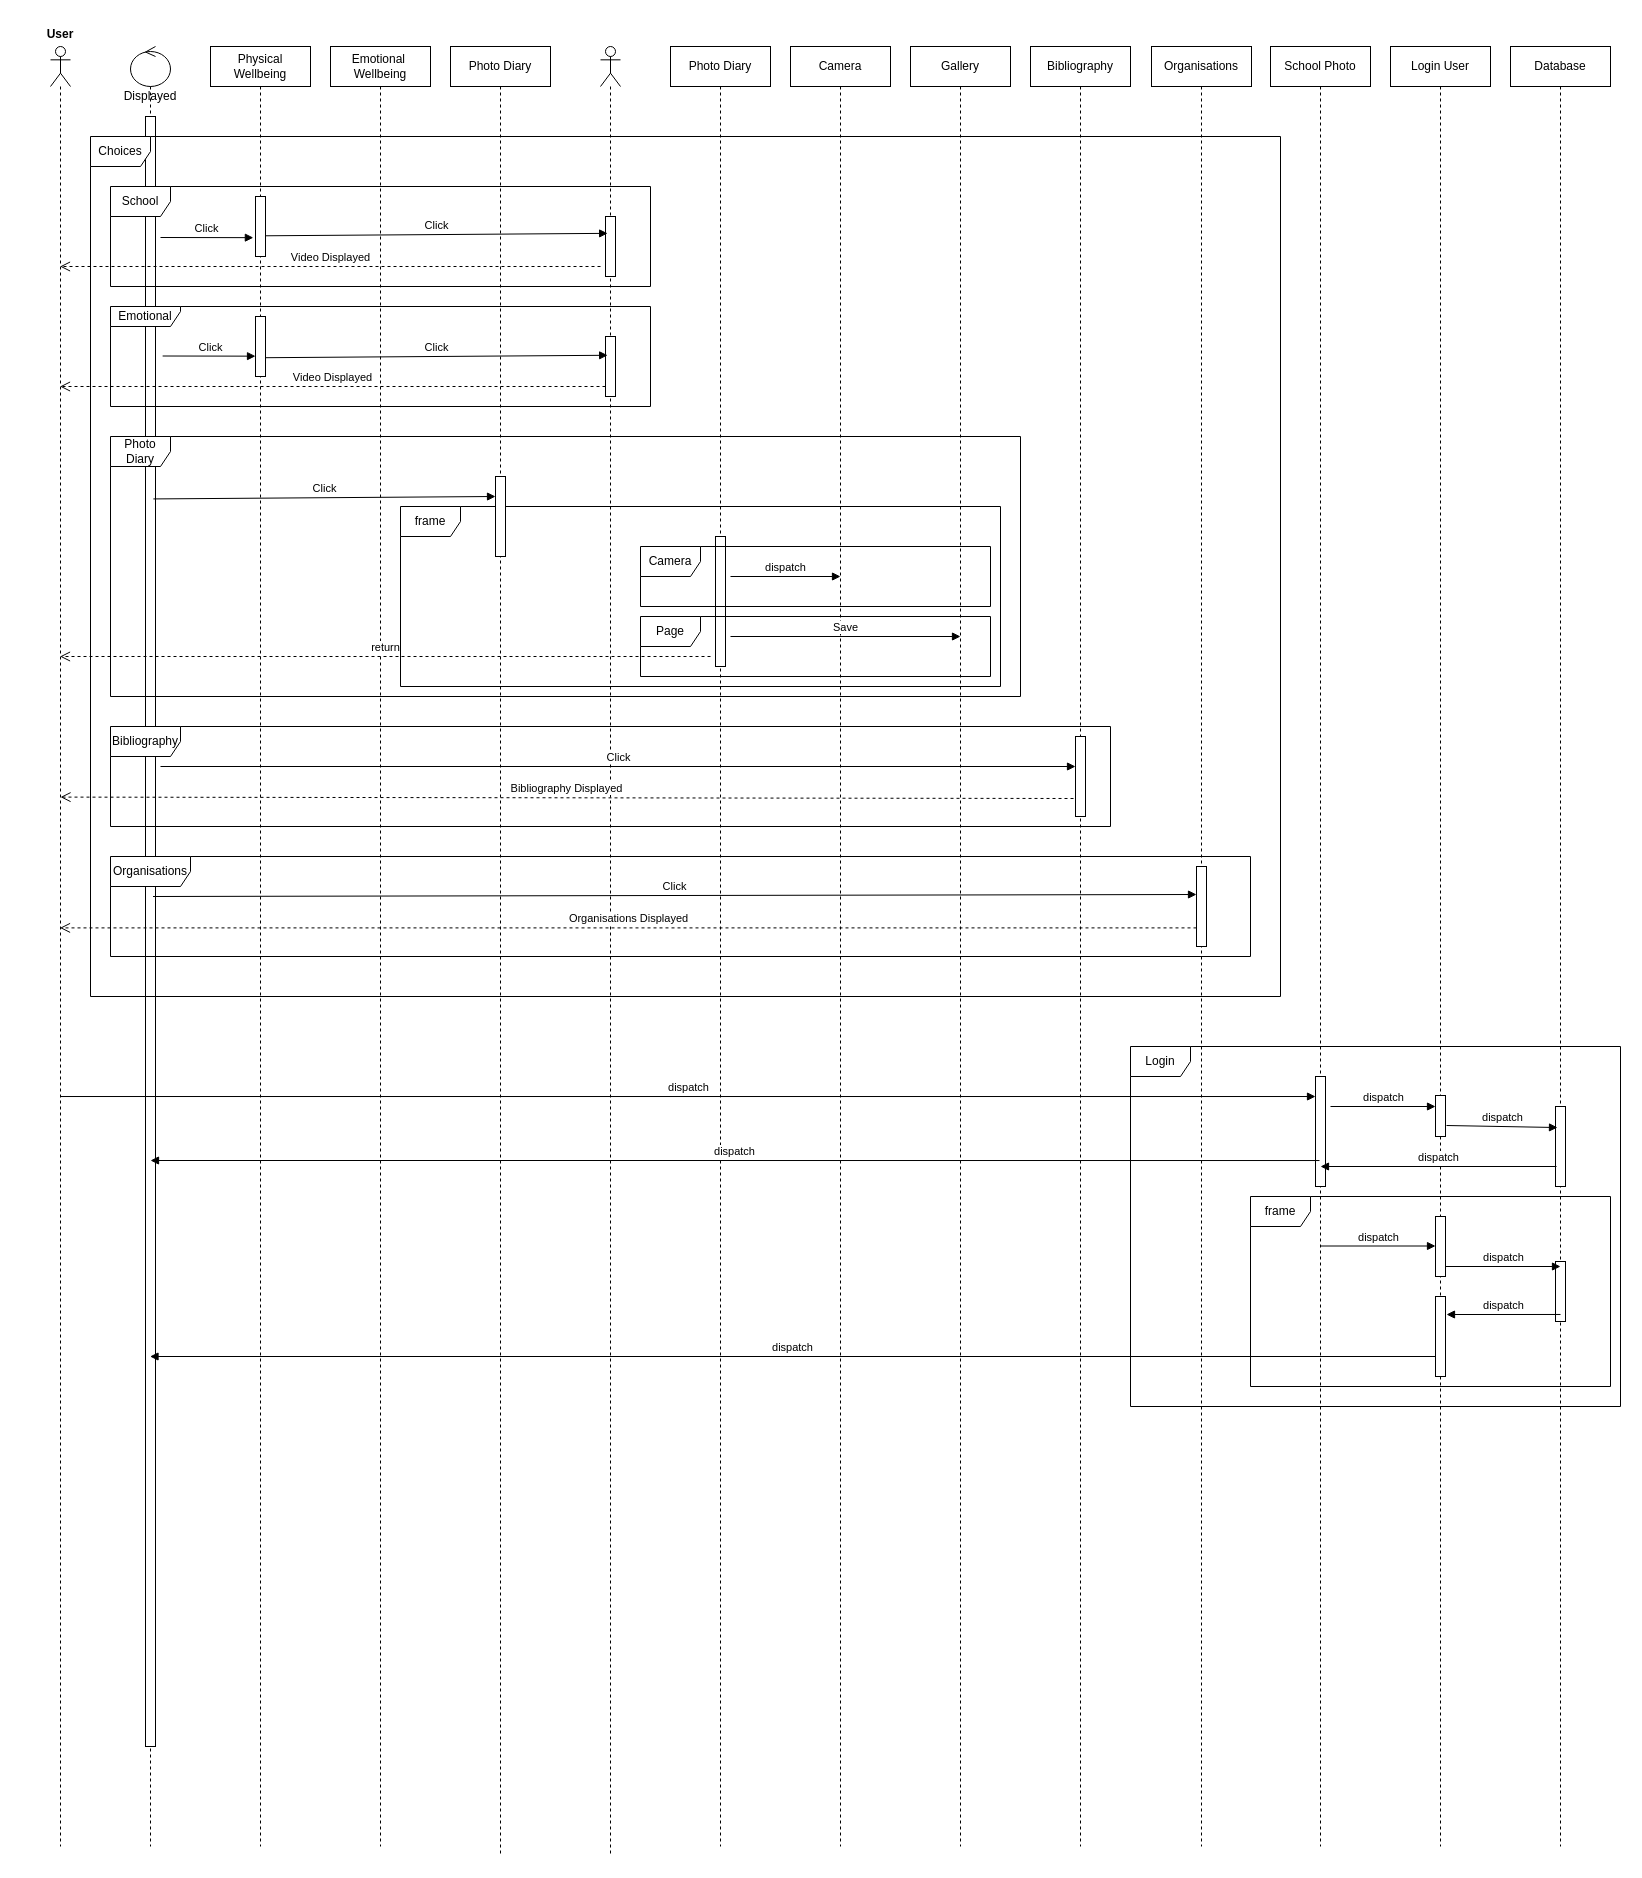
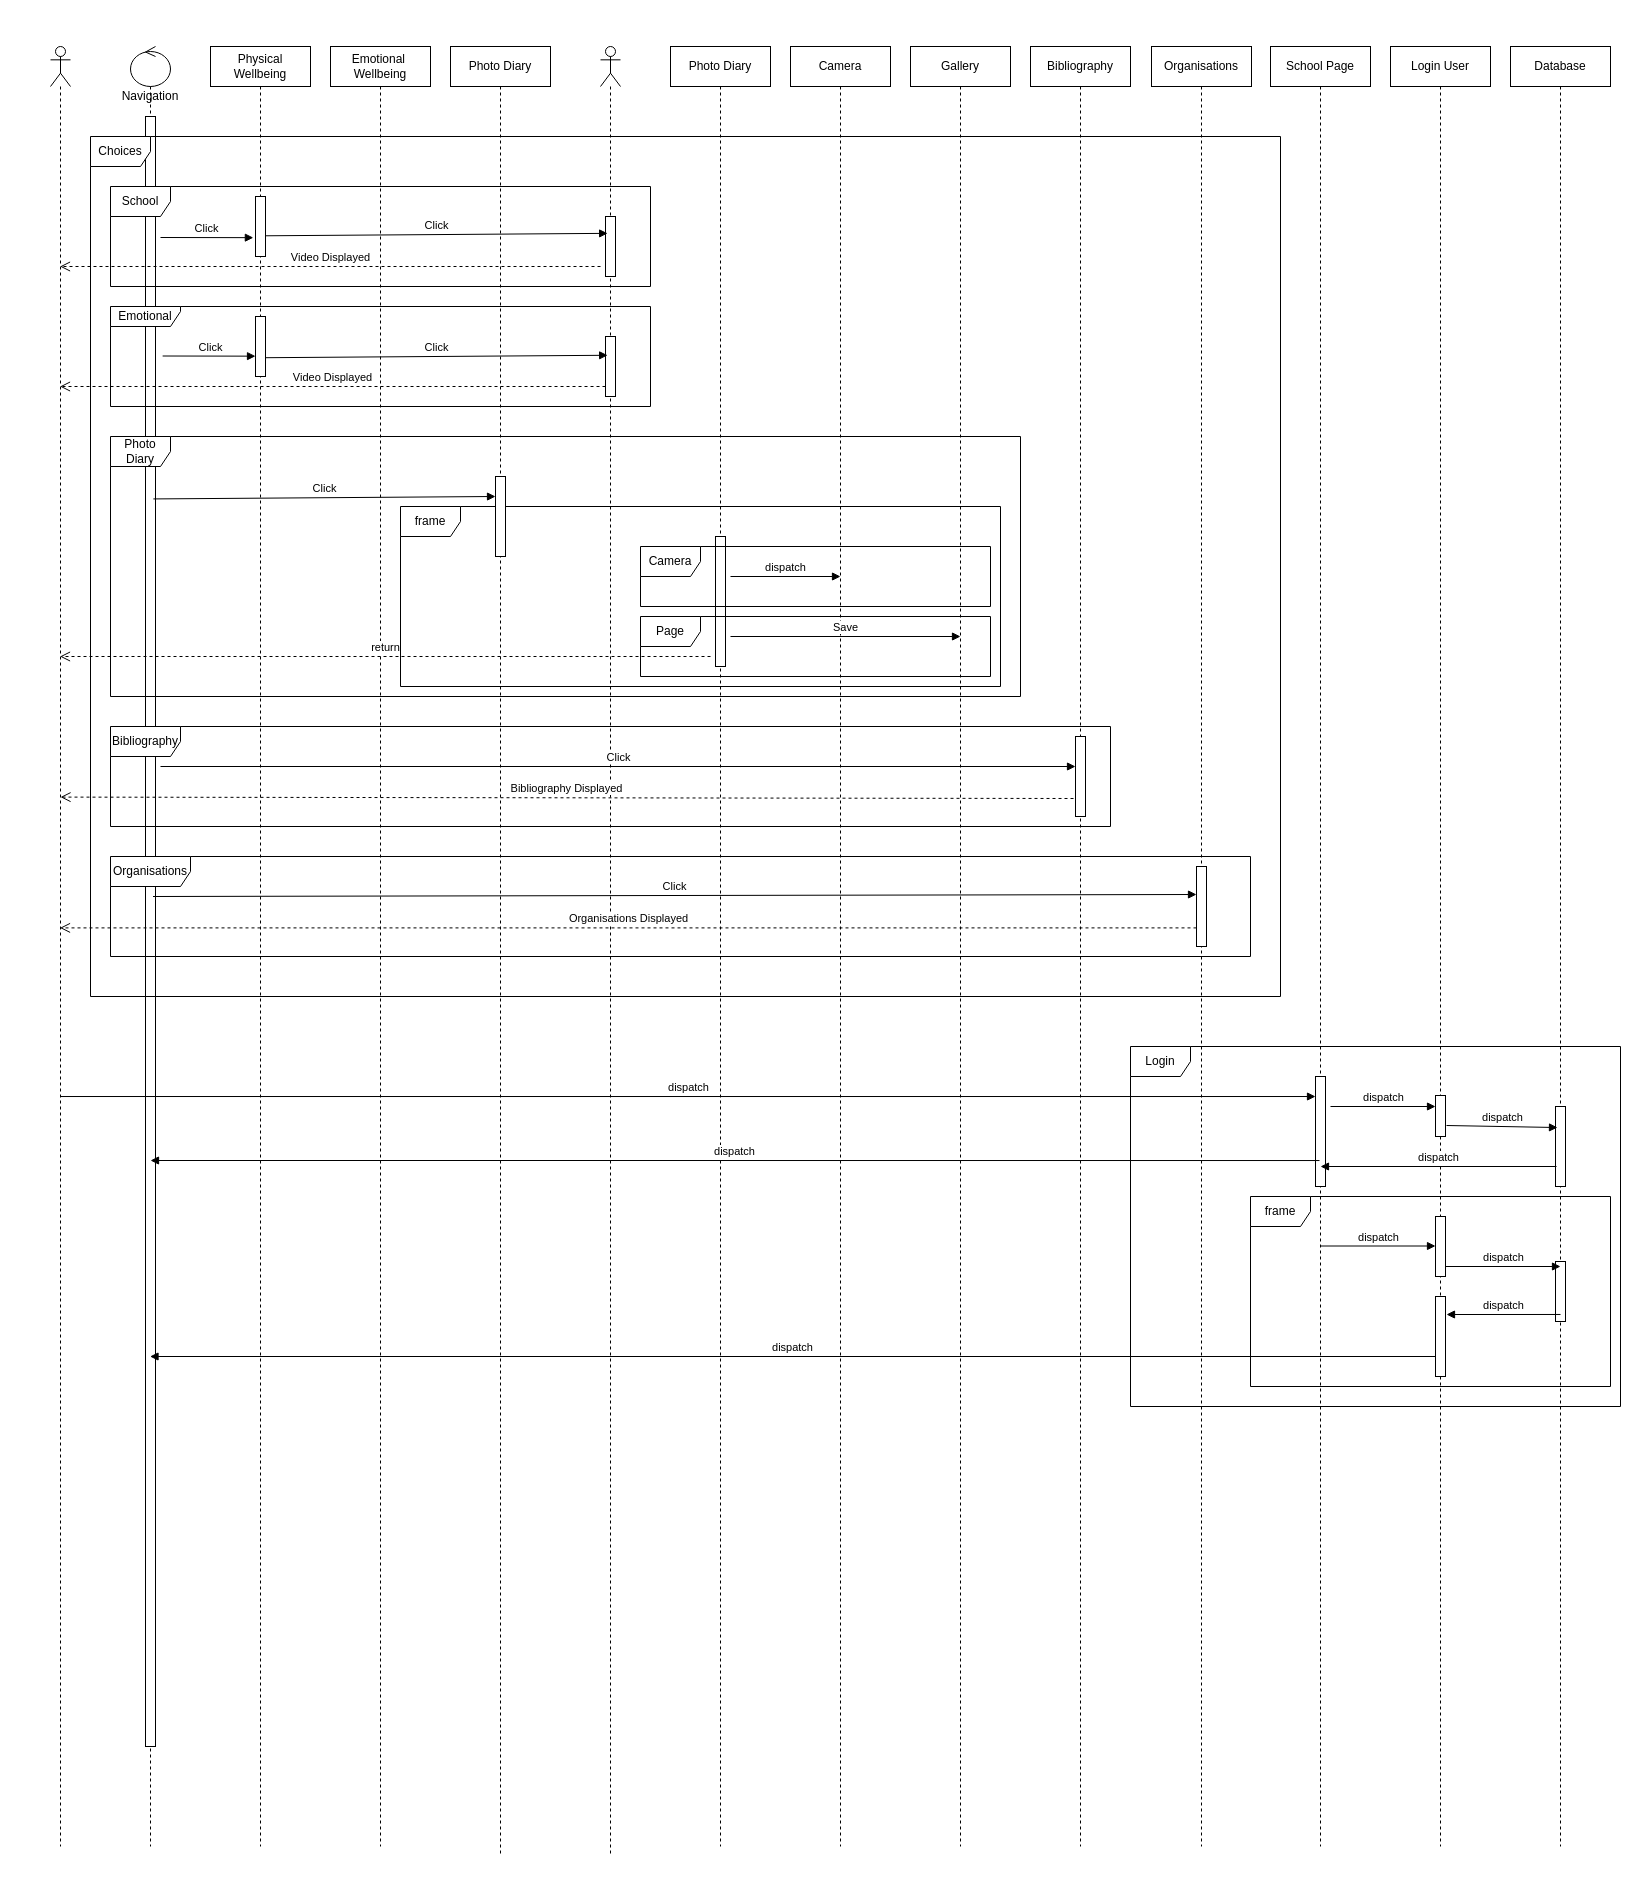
- <mxCell id="12" value="User" style="text;align=center;fontStyle=1;verticalAlign=middle;spacingLeft=3;spacingRight=3;strokeColor=none;rotatable=0;points=[[0,0.5],[1,0.5]];portConstraint=eastwest;" vertex="1" parent="1"><mxGeometry x="20" y="20" width="80" height="26" as="geometry" /></mxCell>
- <mxCell id="14" value="School Photo" style="shape=umlLifeline;perimeter=lifelinePerimeter;whiteSpace=wrap;html=1;container=1;collapsible=0;recursiveResize=0;outlineConnect=0;" vertex="1" parent="1"><mxGeometry x="1270" y="46" width="100" height="1800" as="geometry" /></mxCell>
+ <mxCell id="14" value="School Page" style="shape=umlLifeline;perimeter=lifelinePerimeter;whiteSpace=wrap;html=1;container=1;collapsible=0;recursiveResize=0;outlineConnect=0;" vertex="1" parent="1"><mxGeometry x="1270" y="46" width="100" height="1800" as="geometry" /></mxCell>
- <mxCell id="3" value="Displayed" style="shape=umlLifeline;participant=umlControl;perimeter=lifelinePerimeter;whiteSpace=wrap;html=1;container=1;collapsible=0;recursiveResize=0;verticalAlign=top;spacingTop=36;outlineConnect=0;fontFamily=Helvetica;fontSize=12;fontColor=#000000;align=center;strokeColor=#000000;fillColor=#ffffff;" vertex="1" parent="1"><mxGeometry x="130" y="46" width="40" height="1800" as="geometry" /></mxCell>
+ <mxCell id="3" value="Navigation" style="shape=umlLifeline;participant=umlControl;perimeter=lifelinePerimeter;whiteSpace=wrap;html=1;container=1;collapsible=0;recursiveResize=0;verticalAlign=top;spacingTop=36;outlineConnect=0;fontFamily=Helvetica;fontSize=12;fontColor=#000000;align=center;strokeColor=#000000;fillColor=#ffffff;" vertex="1" parent="1"><mxGeometry x="130" y="46" width="40" height="1800" as="geometry" /></mxCell>
